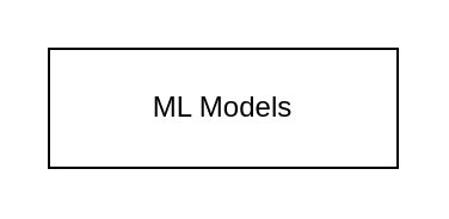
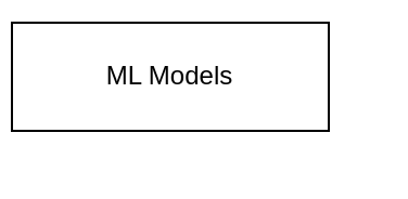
- <mxCell id="2" value="ML Models" style="whiteSpace=wrap;html=1;direction=south;" vertex="1" parent="1"><mxGeometry x="20" y="20" width="146" height="50" as="geometry" /></mxCell>
+ <mxCell id="2" value="ML Models" style="whiteSpace=wrap;html=1;direction=south;" vertex="1" parent="1"><mxGeometry x="5" y="10" width="146" height="50" as="geometry" /></mxCell>
